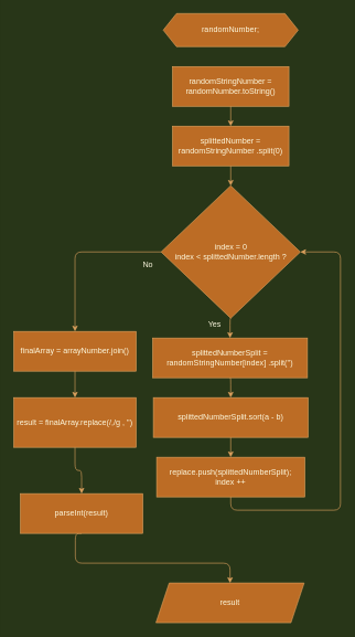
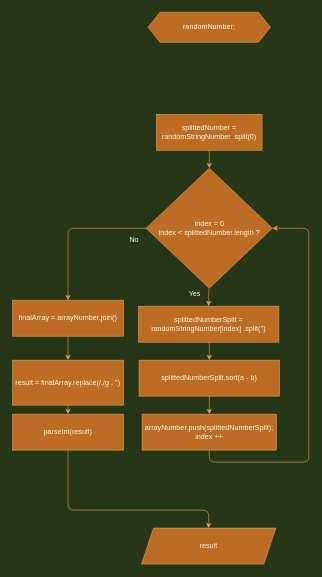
- <mxCell id="4" value="randomStringNumber = randomNumber.toString()" style="whiteSpace=wrap;html=1;fillColor=#BC6C25;strokeColor=#DDA15E;fontColor=#FEFAE0;" parent="1" vertex="1"><mxGeometry x="260" y="100" width="176" height="60" as="geometry" /></mxCell>
- <mxCell id="3" style="edgeStyle=orthogonalEdgeStyle;orthogonalLoop=1;jettySize=auto;html=1;exitX=0.5;exitY=1;exitDx=0;exitDy=0;entryX=0.5;entryY=0;entryDx=0;entryDy=0;strokeColor=#DDA15E;fontColor=#FEFAE0;labelBackgroundColor=#283618;" parent="1" source="4" target="6" edge="1"><mxGeometry relative="1" as="geometry" /></mxCell>
- <mxCell id="15" value="replace.push(splittedNumberSplit);&lt;br&gt;index ++" style="whiteSpace=wrap;html=1;fillColor=#BC6C25;strokeColor=#DDA15E;fontColor=#FEFAE0;" parent="1" vertex="1"><mxGeometry x="236" y="690" width="224" height="60" as="geometry" /></mxCell>
+ <mxCell id="15" value="arrayNumber.push(splittedNumberSplit);&lt;br&gt;index ++" style="whiteSpace=wrap;html=1;fillColor=#BC6C25;strokeColor=#DDA15E;fontColor=#FEFAE0;" parent="1" vertex="1"><mxGeometry x="236" y="690" width="224" height="60" as="geometry" /></mxCell>
- <mxCell id="21" value="parseInt(result)" style="whiteSpace=wrap;html=1;fillColor=#BC6C25;strokeColor=#DDA15E;fontColor=#FEFAE0;" parent="1" vertex="1"><mxGeometry x="30" y="745" width="185" height="60" as="geometry" /></mxCell>
+ <mxCell id="21" value="parseInt(result)" style="whiteSpace=wrap;html=1;fillColor=#BC6C25;strokeColor=#DDA15E;fontColor=#FEFAE0;" parent="1" vertex="1"><mxGeometry x="20" y="690" width="185" height="60" as="geometry" /></mxCell>
